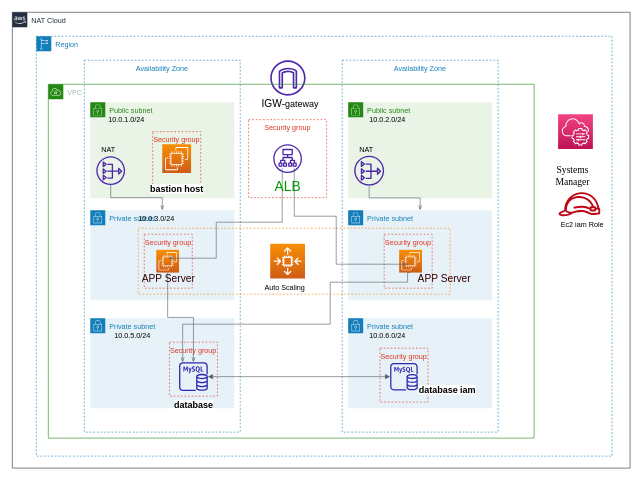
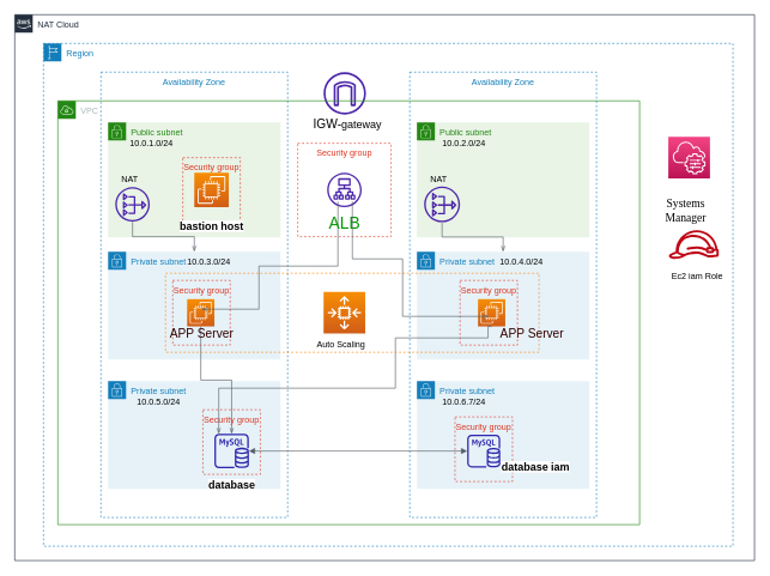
- <mxCell id="26" value="10.0.3.0/24" style="text;html=1;resizable=0;autosize=1;align=center;verticalAlign=middle;points=[];fillColor=none;strokeColor=none;rounded=0;dashed=1;" parent="24" vertex="1"><mxGeometry x="70" y="4" width="80" height="20" as="geometry" /></mxCell>
+ <mxCell id="26" value="10.0.3.0/24" style="text;html=1;resizable=0;autosize=1;align=center;verticalAlign=middle;points=[];fillColor=none;strokeColor=none;rounded=0;dashed=1;" parent="24" vertex="1"><mxGeometry x="100" y="4" width="80" height="20" as="geometry" /></mxCell>
+ <mxCell id="31" value="10.0.4.0/24" style="text;html=1;resizable=0;autosize=1;align=center;verticalAlign=middle;points=[];fillColor=none;strokeColor=none;rounded=0;dashed=1;" parent="29" vertex="1"><mxGeometry x="105" y="4" width="80" height="20" as="geometry" /></mxCell>
- <mxCell id="20" value="Ec2 iam Role" style="text;html=1;resizable=0;autosize=1;align=center;verticalAlign=middle;points=[];fillColor=none;strokeColor=none;rounded=0;labelBackgroundColor=#FFFFFF;" parent="4" vertex="1"><mxGeometry x="905" y="345" width="90" height="20" as="geometry" /></mxCell>
+ <mxCell id="20" value="Ec2 iam Role" style="text;html=1;resizable=0;autosize=1;align=center;verticalAlign=middle;points=[];fillColor=none;strokeColor=none;rounded=0;labelBackgroundColor=#FFFFFF;" parent="4" vertex="1"><mxGeometry x="905" y="355" width="90" height="20" as="geometry" /></mxCell>
- <mxCell id="35" value="10.0.6.0/24" style="text;html=1;resizable=0;autosize=1;align=center;verticalAlign=middle;points=[];fillColor=none;strokeColor=none;rounded=0;dashed=1;" parent="32" vertex="1"><mxGeometry x="25" y="20" width="80" height="20" as="geometry" /></mxCell>
+ <mxCell id="35" value="10.0.6.7/24" style="text;html=1;resizable=0;autosize=1;align=center;verticalAlign=middle;points=[];fillColor=none;strokeColor=none;rounded=0;dashed=1;" parent="32" vertex="1"><mxGeometry x="25" y="20" width="80" height="20" as="geometry" /></mxCell>
